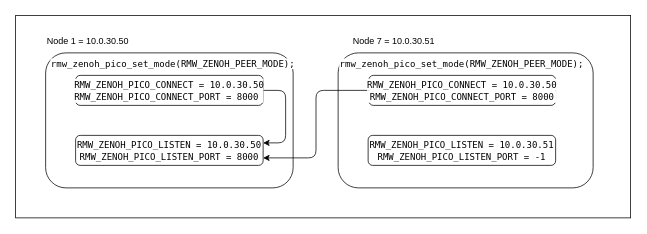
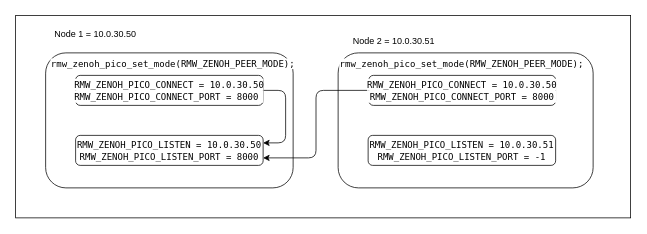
- <mxCell id="9" value="Node 1 = 10.0.30.50" style="text;html=1;align=left;verticalAlign=middle;whiteSpace=wrap;rounded=0;" parent="1" vertex="1"><mxGeometry x="60" y="40" width="140" height="30" as="geometry" /></mxCell>
+ <mxCell id="9" value="Node 1 = 10.0.30.50" style="text;html=1;align=left;verticalAlign=middle;whiteSpace=wrap;rounded=0;" parent="1" vertex="1"><mxGeometry x="70" y="30" width="140" height="30" as="geometry" /></mxCell>
- <mxCell id="3" value="Node 7 = 10.0.30.51" style="text;html=1;align=center;verticalAlign=middle;whiteSpace=wrap;rounded=0;" parent="1" vertex="1"><mxGeometry x="460" y="40" width="129" height="30" as="geometry" /></mxCell>
+ <mxCell id="3" value="Node 2 = 10.0.30.51" style="text;html=1;align=center;verticalAlign=middle;whiteSpace=wrap;rounded=0;" parent="1" vertex="1"><mxGeometry x="460" y="40" width="129" height="30" as="geometry" /></mxCell>
